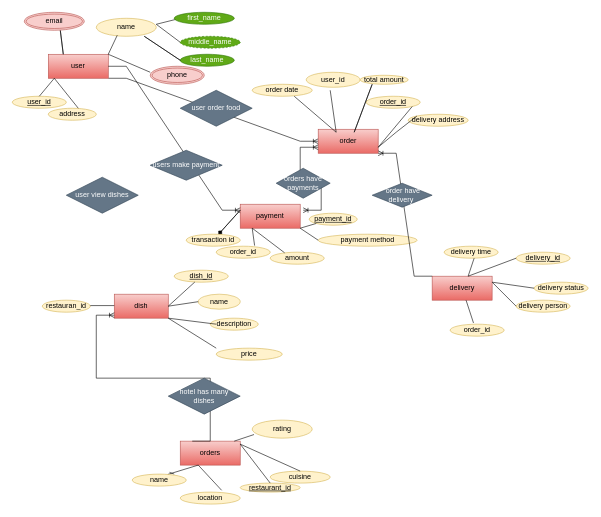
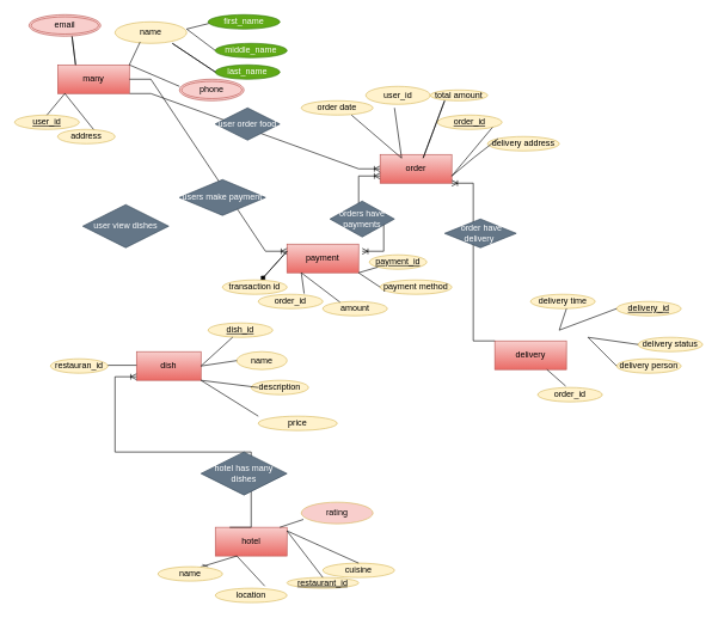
- <mxCell id="12" value="middle_name" style="ellipse;whiteSpace=wrap;html=1;align=center;rounded=0;fillColor=#60a917;fontColor=#ffffff;strokeColor=#2D7600;dashed=1;" vertex="1" parent="1"><mxGeometry x="300" y="60" width="100" height="20" as="geometry" /></mxCell>
+ <mxCell id="12" value="middle_name" style="ellipse;whiteSpace=wrap;html=1;align=center;rounded=0;fillColor=#60a917;fontColor=#ffffff;strokeColor=#2D7600;" vertex="1" parent="1"><mxGeometry x="300" y="60" width="100" height="20" as="geometry" /></mxCell>
- <mxCell id="3" value="user" style="whiteSpace=wrap;html=1;align=center;rounded=0;fillColor=#f8cecc;strokeColor=#b85450;gradientColor=#ea6b66;" vertex="1" parent="1"><mxGeometry x="80" y="90" width="100" height="40" as="geometry" /></mxCell>
+ <mxCell id="3" value="many" style="whiteSpace=wrap;html=1;align=center;rounded=0;fillColor=#f8cecc;strokeColor=#b85450;gradientColor=#ea6b66;" vertex="1" parent="1"><mxGeometry x="80" y="90" width="100" height="40" as="geometry" /></mxCell>
- <mxCell id="25" value="user order food" style="shape=rhombus;perimeter=rhombusPerimeter;whiteSpace=wrap;html=1;align=center;fillColor=#647687;fontColor=#ffffff;strokeColor=#314354;" vertex="1" parent="1"><mxGeometry x="300" y="150" width="120" height="60" as="geometry" /></mxCell>
+ <mxCell id="25" value="user order food" style="shape=rhombus;perimeter=rhombusPerimeter;whiteSpace=wrap;html=1;align=center;fillColor=#647687;fontColor=#ffffff;strokeColor=#314354;" vertex="1" parent="1"><mxGeometry x="300" y="150" width="90" height="45" as="geometry" /></mxCell>
- <mxCell id="35" value="user view dishes" style="shape=rhombus;perimeter=rhombusPerimeter;whiteSpace=wrap;html=1;align=center;fillColor=#647687;fontColor=#ffffff;strokeColor=#314354;" vertex="1" parent="1"><mxGeometry x="110" y="295" width="120" height="60" as="geometry" /></mxCell>
+ <mxCell id="35" value="user view dishes" style="shape=rhombus;perimeter=rhombusPerimeter;whiteSpace=wrap;html=1;align=center;fillColor=#647687;fontColor=#ffffff;strokeColor=#314354;" vertex="1" parent="1"><mxGeometry x="115" y="285" width="120" height="60" as="geometry" /></mxCell>
- <mxCell id="40" value="payment method" style="ellipse;whiteSpace=wrap;html=1;align=center;fillColor=#fff2cc;strokeColor=#d6b656;" vertex="1" parent="1"><mxGeometry x="530" y="390" width="165" height="20" as="geometry" /></mxCell>
+ <mxCell id="40" value="payment method" style="ellipse;whiteSpace=wrap;html=1;align=center;fillColor=#fff2cc;strokeColor=#d6b656;" vertex="1" parent="1"><mxGeometry x="530" y="390" width="100" height="20" as="geometry" /></mxCell>
- <mxCell id="51" value="delivery" style="whiteSpace=wrap;html=1;align=center;fillColor=#f8cecc;gradientColor=#ea6b66;strokeColor=#b85450;" vertex="1" parent="1"><mxGeometry x="720" y="460" width="100" height="40" as="geometry" /></mxCell>
+ <mxCell id="51" value="delivery" style="whiteSpace=wrap;html=1;align=center;fillColor=#f8cecc;gradientColor=#ea6b66;strokeColor=#b85450;" vertex="1" parent="1"><mxGeometry x="690" y="475" width="100" height="40" as="geometry" /></mxCell>
- <mxCell id="65" value="rating" style="ellipse;whiteSpace=wrap;html=1;align=center;fillColor=#fff2cc;strokeColor=#d6b656;" vertex="1" parent="1"><mxGeometry x="420" y="700" width="100" height="30" as="geometry" /></mxCell>
+ <mxCell id="65" value="rating" style="ellipse;whiteSpace=wrap;html=1;align=center;fillColor=#f8cecc;strokeColor=#d6b656;" vertex="1" parent="1"><mxGeometry x="420" y="700" width="100" height="30" as="geometry" /></mxCell>
- <mxCell id="62" value="orders" style="whiteSpace=wrap;html=1;align=center;fillColor=#f8cecc;gradientColor=#ea6b66;strokeColor=#b85450;" vertex="1" parent="1"><mxGeometry x="300" y="735" width="100" height="40" as="geometry" /></mxCell>
+ <mxCell id="62" value="hotel" style="whiteSpace=wrap;html=1;align=center;fillColor=#f8cecc;gradientColor=#ea6b66;strokeColor=#b85450;" vertex="1" parent="1"><mxGeometry x="300" y="735" width="100" height="40" as="geometry" /></mxCell>
